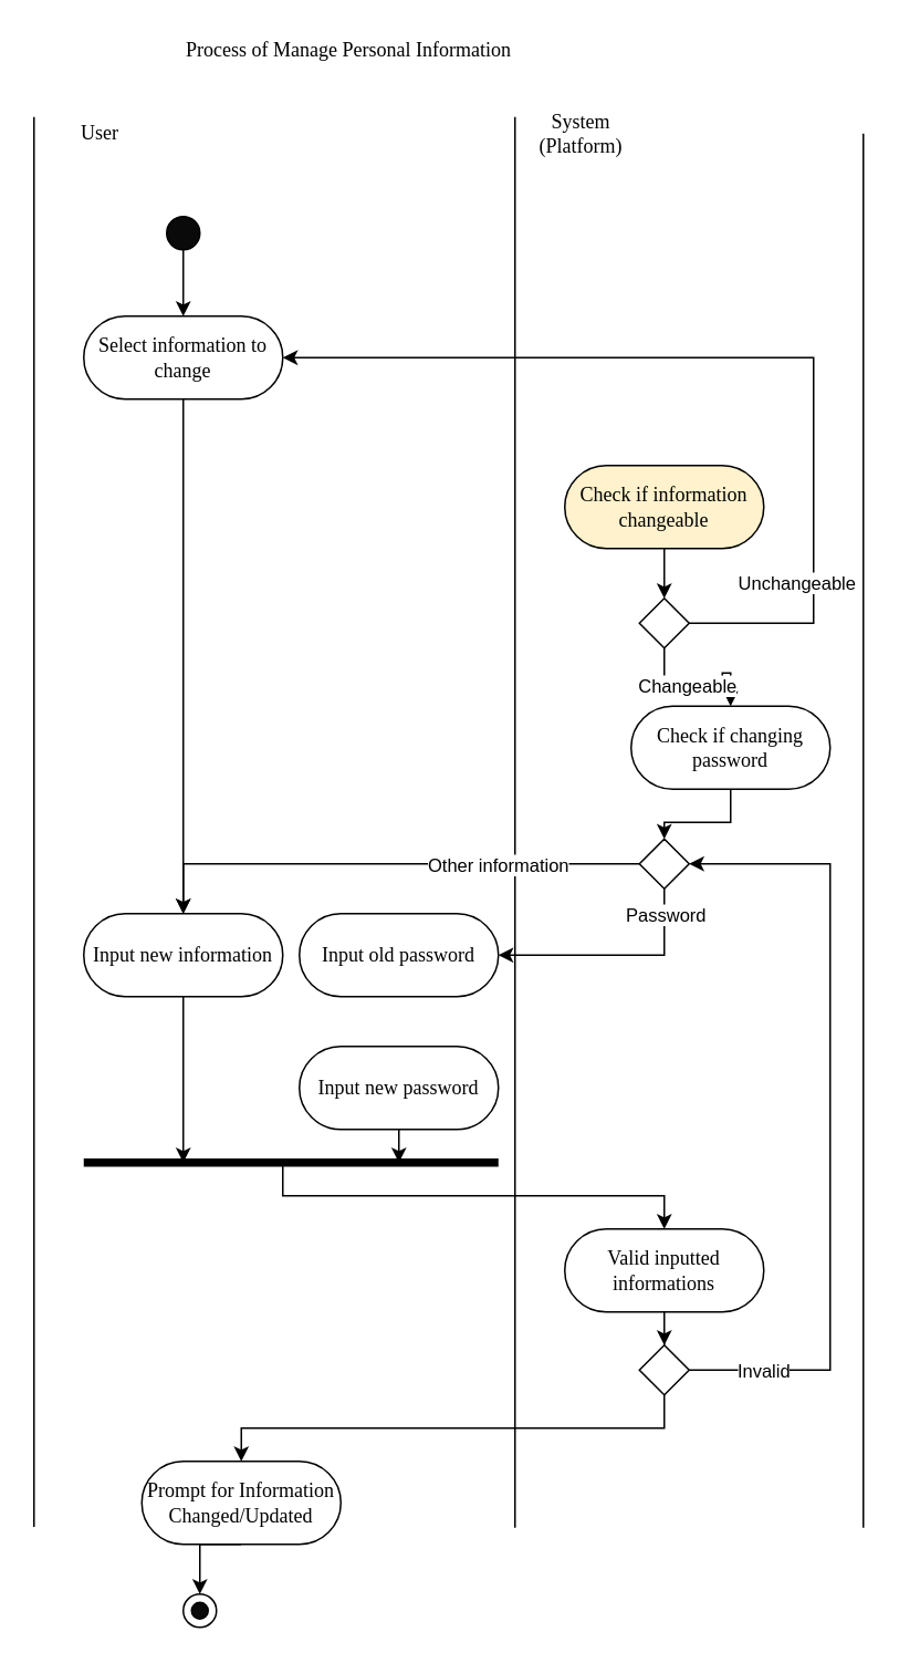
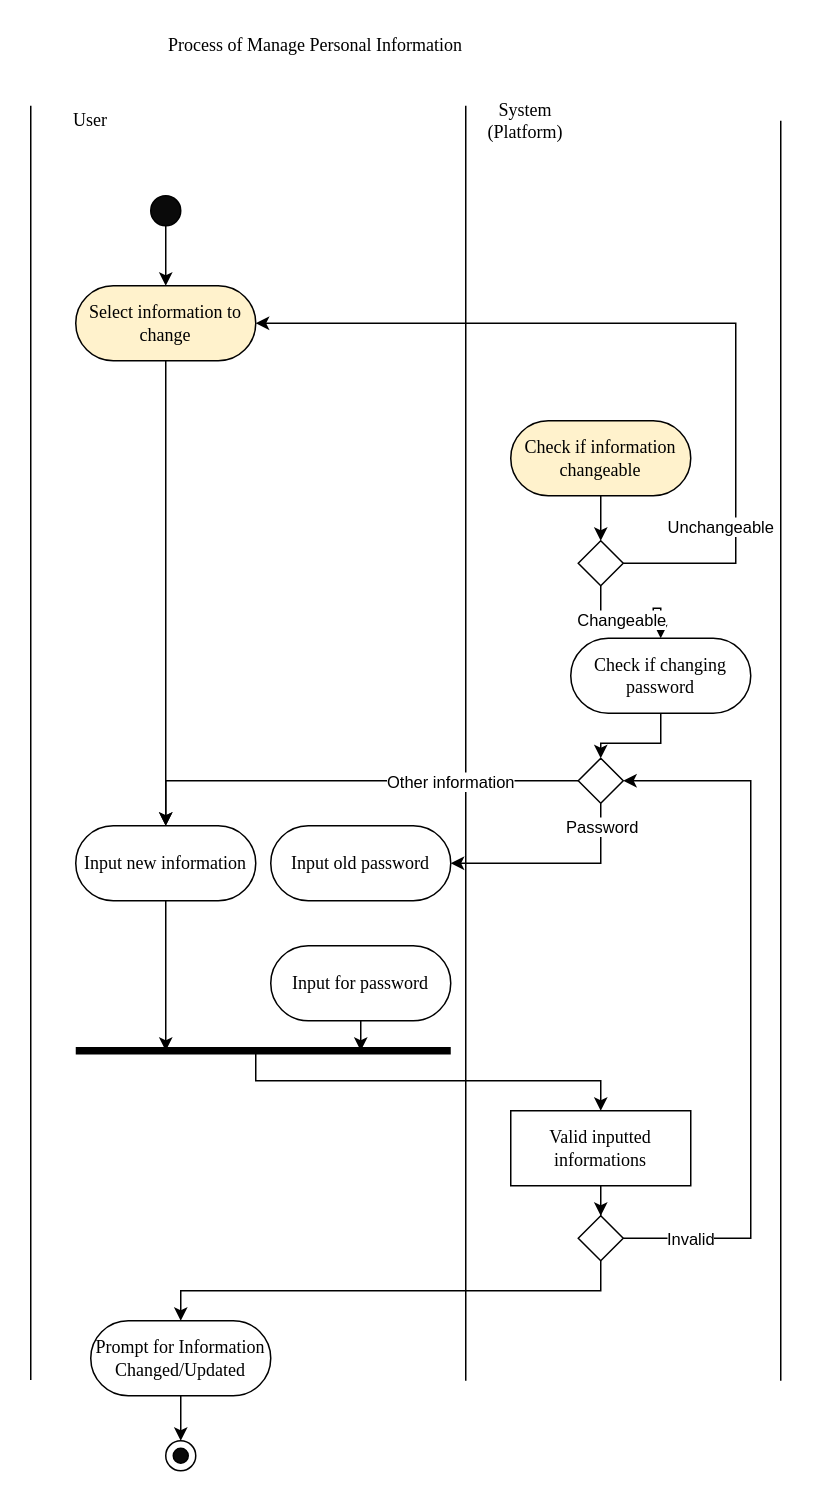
- <mxCell id="11" value="Select information to change" style="rounded=1;whiteSpace=wrap;html=1;fontFamily=Times New Roman;fontSize=12;arcSize=50;" vertex="1" parent="1"><mxGeometry x="50" y="190" width="120" height="50" as="geometry" /></mxCell>
+ <mxCell id="11" value="Select information to change" style="rounded=1;whiteSpace=wrap;html=1;fontFamily=Times New Roman;fontSize=12;arcSize=50;fillColor=#fff2cc;" vertex="1" parent="1"><mxGeometry x="50" y="190" width="120" height="50" as="geometry" /></mxCell>
- <mxCell id="33" value="Input new password" style="rounded=1;whiteSpace=wrap;html=1;fontFamily=Times New Roman;fontSize=12;arcSize=50;" vertex="1" parent="1"><mxGeometry x="180" y="630" width="120" height="50" as="geometry" /></mxCell>
+ <mxCell id="33" value="Input for password" style="rounded=1;whiteSpace=wrap;html=1;fontFamily=Times New Roman;fontSize=12;arcSize=50;" vertex="1" parent="1"><mxGeometry x="180" y="630" width="120" height="50" as="geometry" /></mxCell>
- <mxCell id="35" value="Valid inputted informations" style="rounded=1;whiteSpace=wrap;html=1;fontFamily=Times New Roman;fontSize=12;arcSize=50;" vertex="1" parent="1"><mxGeometry x="340" y="740" width="120" height="50" as="geometry" /></mxCell>
+ <mxCell id="35" value="Valid inputted informations" style="whiteSpace=wrap;html=1;fontFamily=Times New Roman;fontSize=12;arcSize=50;rounded=0;" vertex="1" parent="1"><mxGeometry x="340" y="740" width="120" height="50" as="geometry" /></mxCell>
- <mxCell id="43" value="Prompt for Information Changed/Updated" style="rounded=1;whiteSpace=wrap;html=1;fontFamily=Times New Roman;fontSize=12;arcSize=50;" vertex="1" parent="1"><mxGeometry x="85" y="880" width="120" height="50" as="geometry" /></mxCell>
+ <mxCell id="43" value="Prompt for Information Changed/Updated" style="rounded=1;whiteSpace=wrap;html=1;fontFamily=Times New Roman;fontSize=12;arcSize=50;" vertex="1" parent="1"><mxGeometry x="60" y="880" width="120" height="50" as="geometry" /></mxCell>
